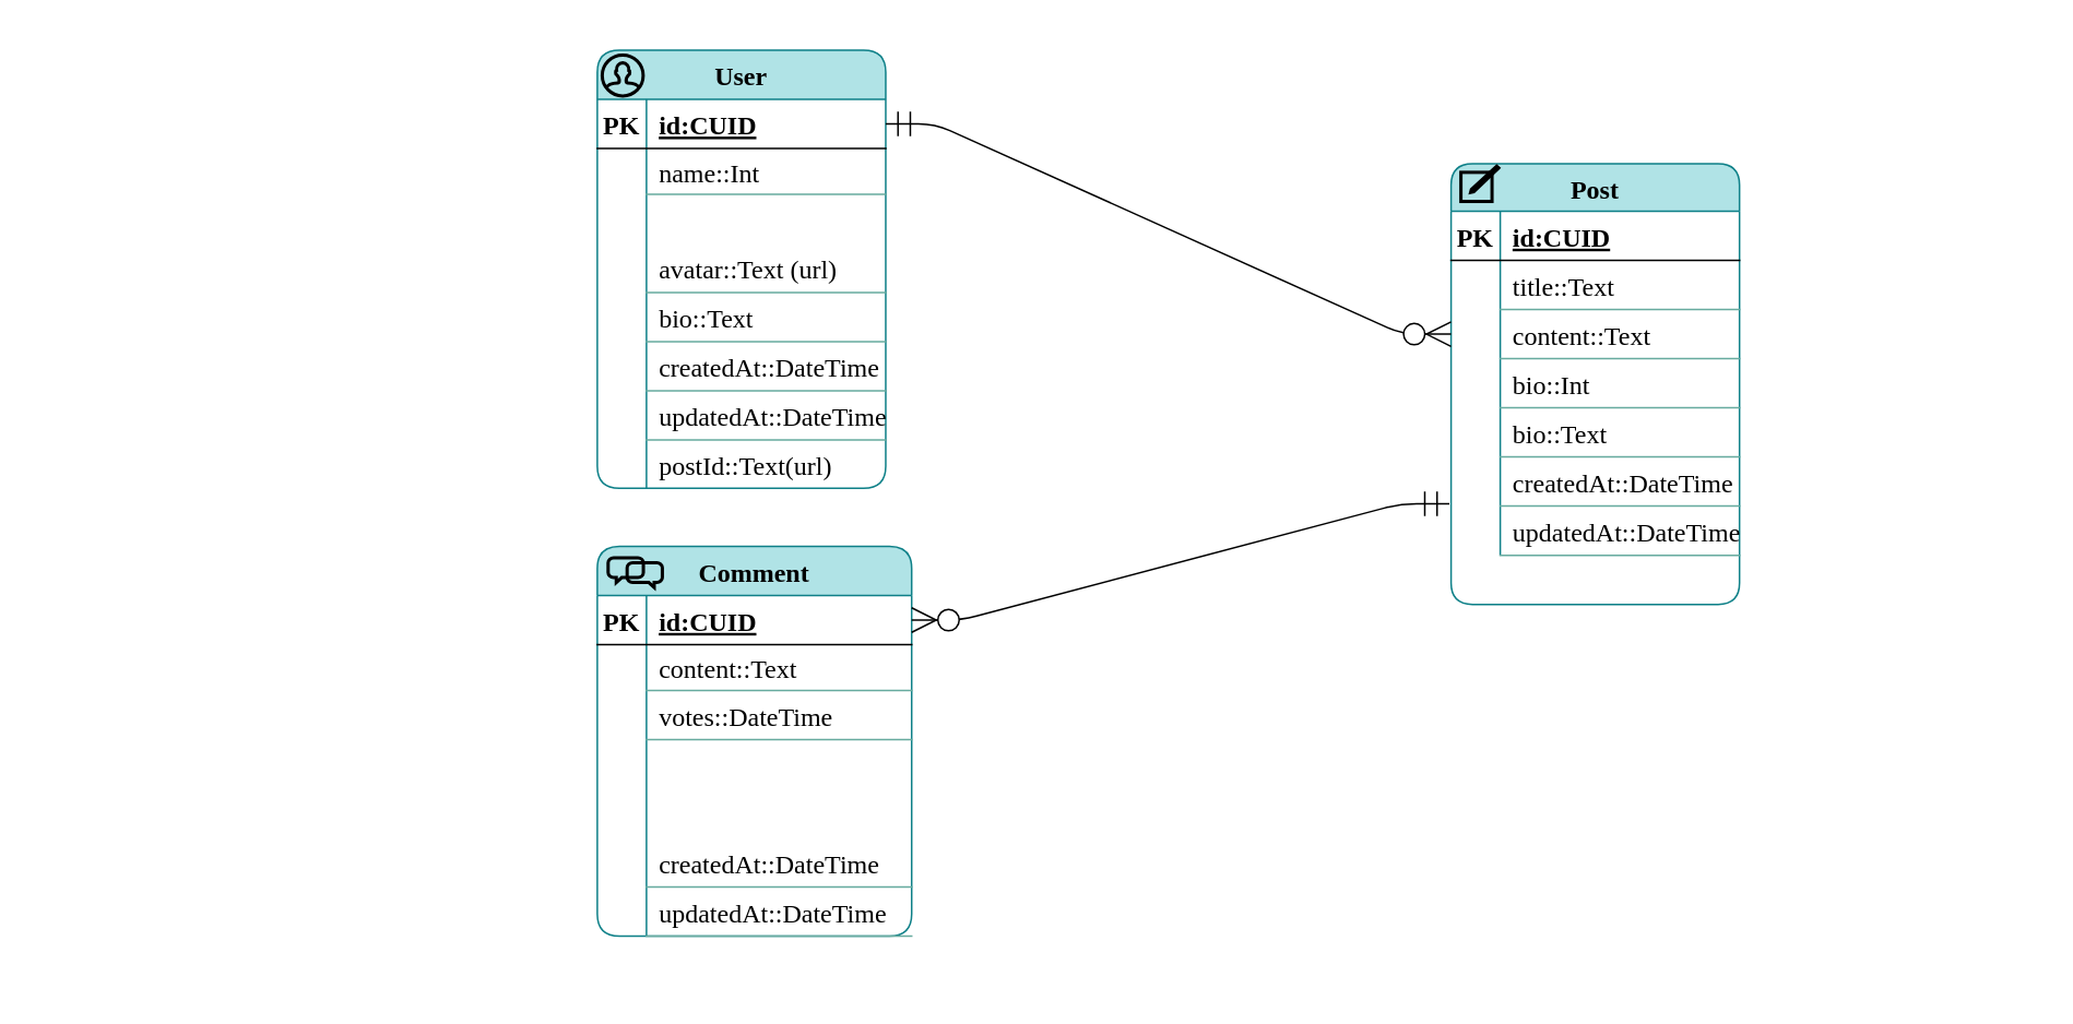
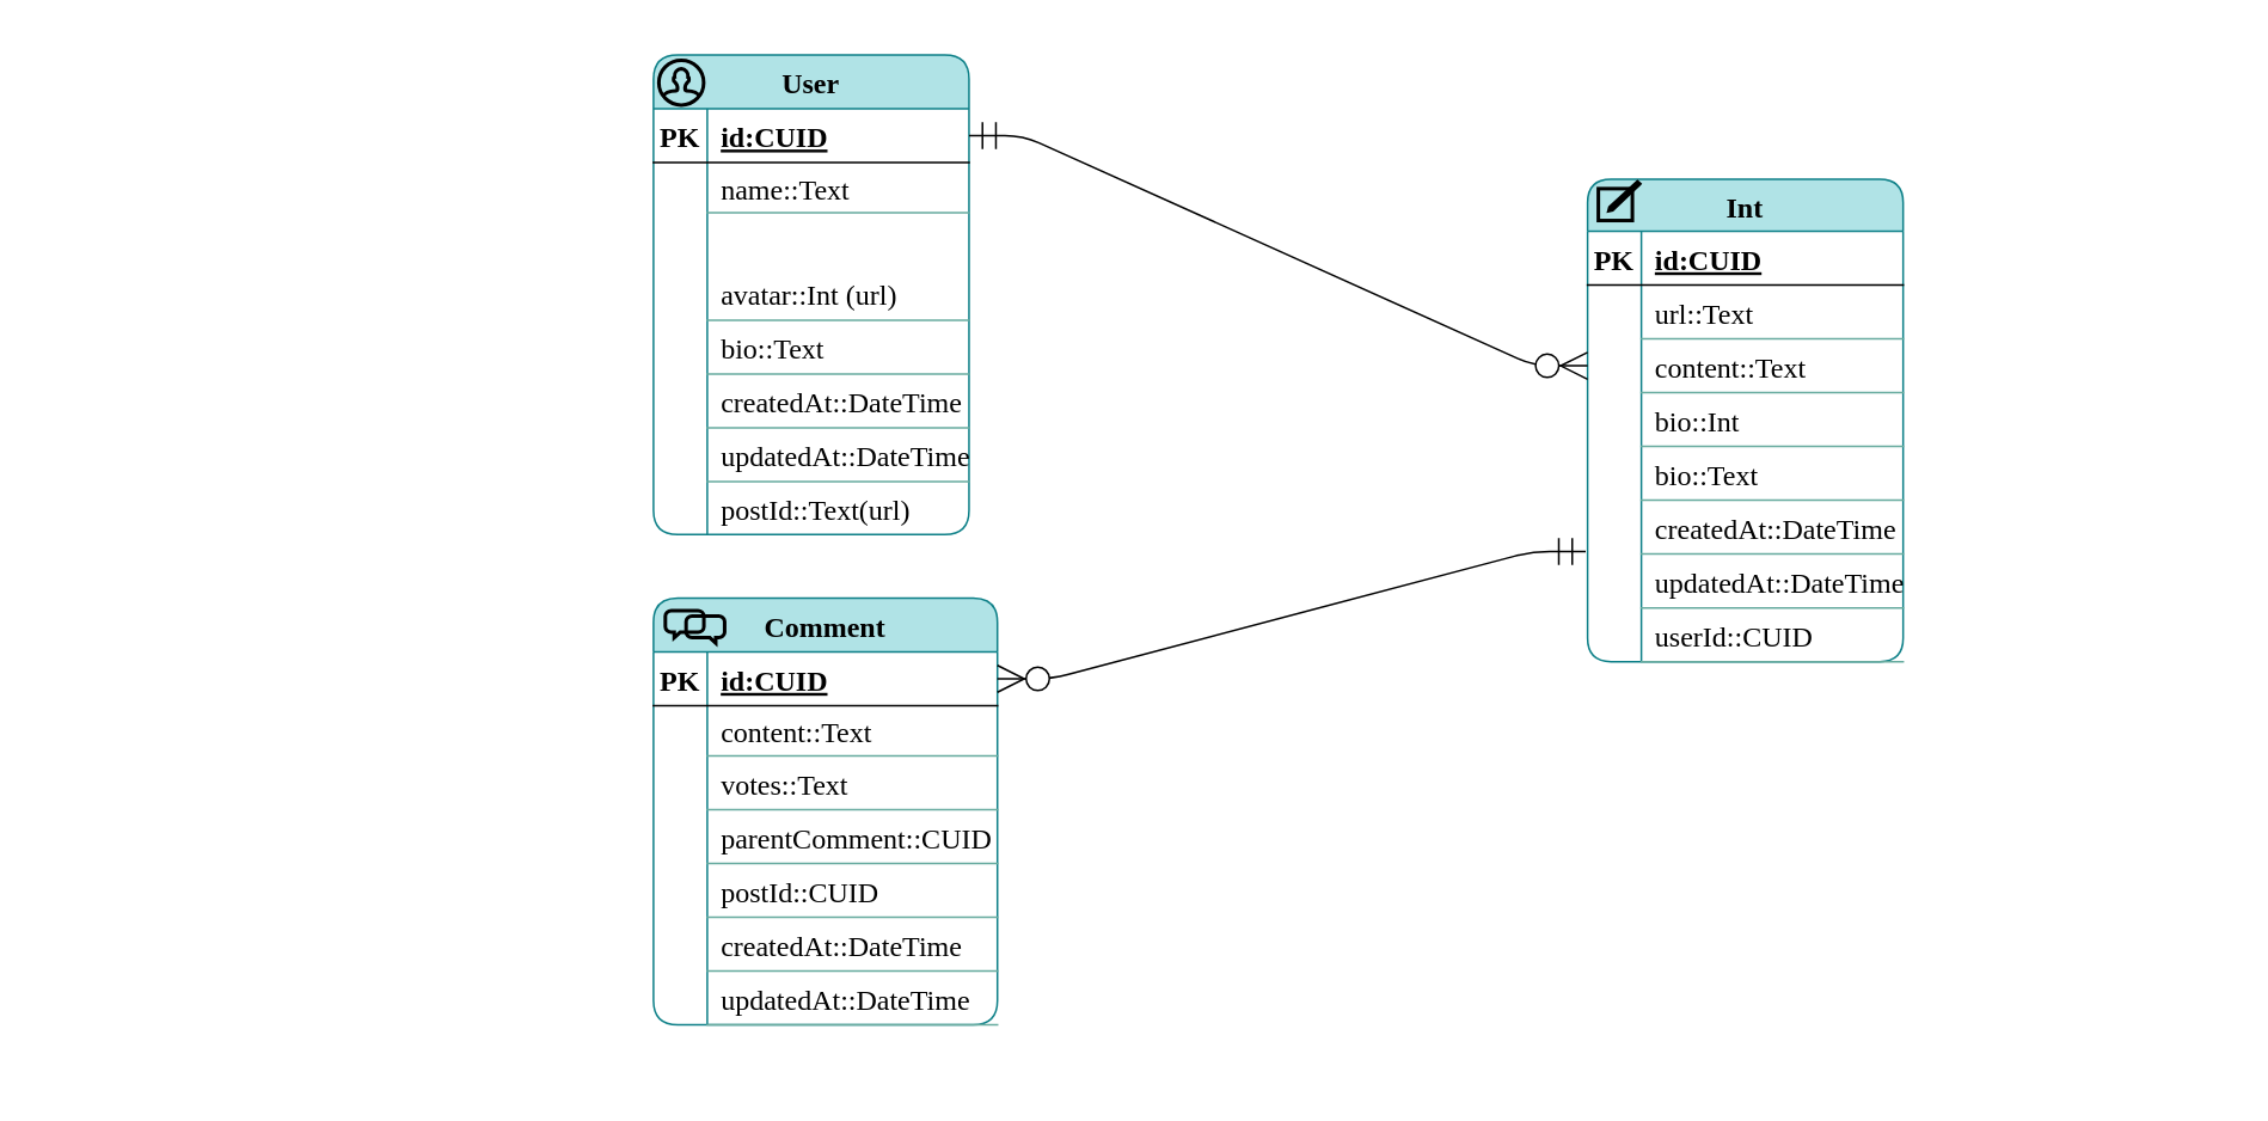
- <mxCell id="37" value="name::Int  " style="shape=partialRectangle;connectable=0;fillColor=none;top=0;left=0;bottom=1;right=0;align=left;spacingLeft=6;overflow=hidden;labelBorderColor=none;shadow=0;strokeColor=#67AB9F;fontSize=16;fontFamily=SF Pro;" parent="35" vertex="1"><mxGeometry x="30" width="146" height="28" as="geometry"><mxRectangle width="146" height="28" as="alternateBounds" /></mxGeometry></mxCell>
+ <mxCell id="37" value="name::Text  " style="shape=partialRectangle;connectable=0;fillColor=none;top=0;left=0;bottom=1;right=0;align=left;spacingLeft=6;overflow=hidden;labelBorderColor=none;shadow=0;strokeColor=#67AB9F;fontSize=16;fontFamily=SF Pro;" parent="35" vertex="1"><mxGeometry x="30" width="146" height="28" as="geometry"><mxRectangle width="146" height="28" as="alternateBounds" /></mxGeometry></mxCell>
- <mxCell id="4" value="Post" style="shape=table;startSize=29;container=1;collapsible=0;childLayout=tableLayout;fixedRows=1;rowLines=0;fontStyle=1;align=center;resizeLast=1;rounded=1;fillColor=#b0e3e6;strokeColor=#0e8088;fontFamily=SF Pro;fontSize=16;" vertex="1" parent="3"><mxGeometry width="176" height="269" as="geometry" /></mxCell>
+ <mxCell id="4" value="Int" style="shape=table;startSize=29;container=1;collapsible=0;childLayout=tableLayout;fixedRows=1;rowLines=0;fontStyle=1;align=center;resizeLast=1;rounded=1;fillColor=#b0e3e6;strokeColor=#0e8088;fontFamily=SF Pro;fontSize=16;" vertex="1" parent="3"><mxGeometry width="176" height="269" as="geometry" /></mxCell>
- <mxCell id="42" value="avatar::Text (url)" style="shape=partialRectangle;connectable=0;fillColor=none;top=0;left=0;bottom=1;right=0;align=left;spacingLeft=6;overflow=hidden;strokeColor=#67AB9F;fontSize=16;fontFamily=SF Pro;" vertex="1" parent="40"><mxGeometry x="30" width="146" height="30" as="geometry"><mxRectangle width="146" height="30" as="alternateBounds" /></mxGeometry></mxCell>
+ <mxCell id="42" value="avatar::Int (url)" style="shape=partialRectangle;connectable=0;fillColor=none;top=0;left=0;bottom=1;right=0;align=left;spacingLeft=6;overflow=hidden;strokeColor=#67AB9F;fontSize=16;fontFamily=SF Pro;" vertex="1" parent="40"><mxGeometry x="30" width="146" height="30" as="geometry"><mxRectangle width="146" height="30" as="alternateBounds" /></mxGeometry></mxCell>
- <mxCell id="10" value="title::Text  " style="shape=partialRectangle;connectable=0;fillColor=none;top=0;left=0;bottom=1;right=0;align=left;spacingLeft=6;overflow=hidden;labelBorderColor=none;shadow=0;strokeColor=#67AB9F;fontSize=16;fontFamily=SF Pro;" vertex="1" parent="8"><mxGeometry x="30" width="146" height="30" as="geometry"><mxRectangle width="146" height="30" as="alternateBounds" /></mxGeometry></mxCell>
+ <mxCell id="10" value="url::Text  " style="shape=partialRectangle;connectable=0;fillColor=none;top=0;left=0;bottom=1;right=0;align=left;spacingLeft=6;overflow=hidden;labelBorderColor=none;shadow=0;strokeColor=#67AB9F;fontSize=16;fontFamily=SF Pro;" vertex="1" parent="8"><mxGeometry x="30" width="146" height="30" as="geometry"><mxRectangle width="146" height="30" as="alternateBounds" /></mxGeometry></mxCell>
+ <mxCell id="28" value="userId::CUID" style="shape=partialRectangle;connectable=0;fillColor=none;top=0;left=0;bottom=1;right=0;align=left;spacingLeft=6;overflow=hidden;strokeColor=#67AB9F;fontSize=16;fontFamily=SF Pro;" vertex="1" parent="26"><mxGeometry x="30" width="146" height="30" as="geometry"><mxRectangle width="146" height="30" as="alternateBounds" /></mxGeometry></mxCell>
- <mxCell id="66" value="votes::DateTime" style="shape=partialRectangle;connectable=0;fillColor=none;top=0;left=0;bottom=1;right=0;align=left;spacingLeft=6;overflow=hidden;strokeColor=#67AB9F;fontSize=16;fontFamily=SF Pro;" vertex="1" parent="64"><mxGeometry x="30" width="161.825" height="30" as="geometry"><mxRectangle width="161.825" height="30" as="alternateBounds" /></mxGeometry></mxCell>
+ <mxCell id="66" value="votes::Text" style="shape=partialRectangle;connectable=0;fillColor=none;top=0;left=0;bottom=1;right=0;align=left;spacingLeft=6;overflow=hidden;strokeColor=#67AB9F;fontSize=16;fontFamily=SF Pro;" vertex="1" parent="64"><mxGeometry x="30" width="161.825" height="30" as="geometry"><mxRectangle width="161.825" height="30" as="alternateBounds" /></mxGeometry></mxCell>
+ <mxCell id="69" value="parentComment::CUID" style="shape=partialRectangle;connectable=0;fillColor=none;top=0;left=0;bottom=1;right=0;align=left;spacingLeft=6;overflow=hidden;strokeColor=#67AB9F;fontSize=16;fontFamily=SF Pro;" vertex="1" parent="67"><mxGeometry x="30" width="161.825" height="30" as="geometry"><mxRectangle width="161.825" height="30" as="alternateBounds" /></mxGeometry></mxCell>
+ <mxCell id="72" value="postId::CUID" style="shape=partialRectangle;connectable=0;fillColor=none;top=0;left=0;bottom=1;right=0;align=left;spacingLeft=6;overflow=hidden;strokeColor=#67AB9F;fontSize=16;fontFamily=SF Pro;" vertex="1" parent="70"><mxGeometry x="30" width="161.825" height="30" as="geometry"><mxRectangle width="161.825" height="30" as="alternateBounds" /></mxGeometry></mxCell>
